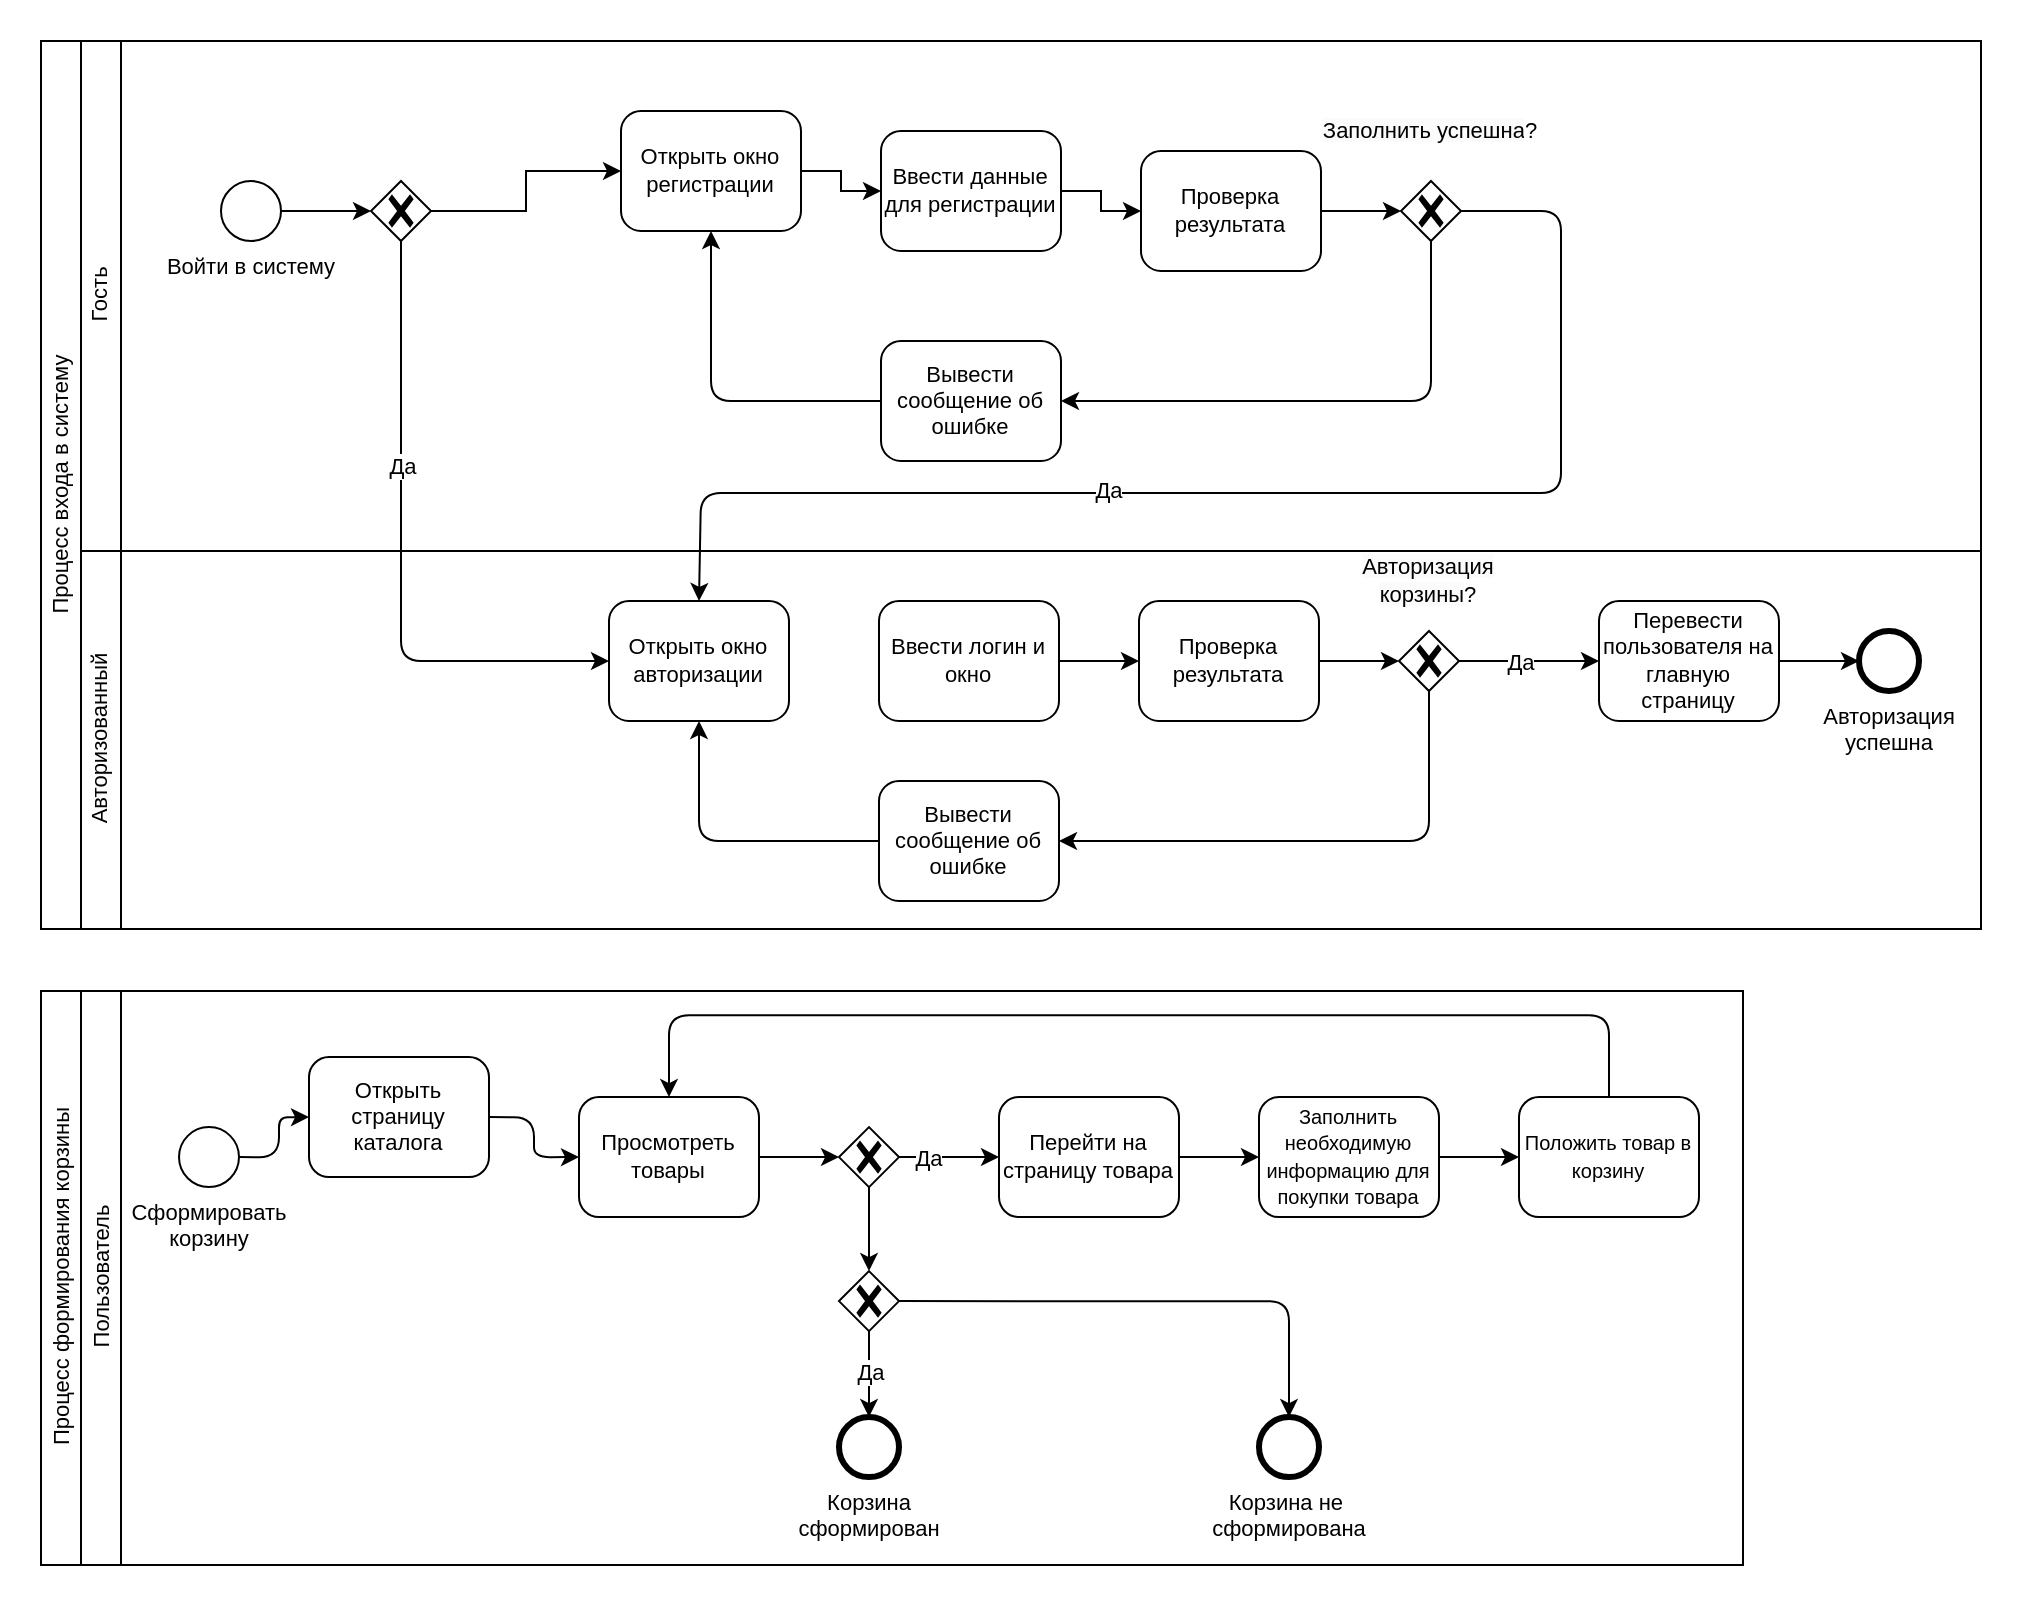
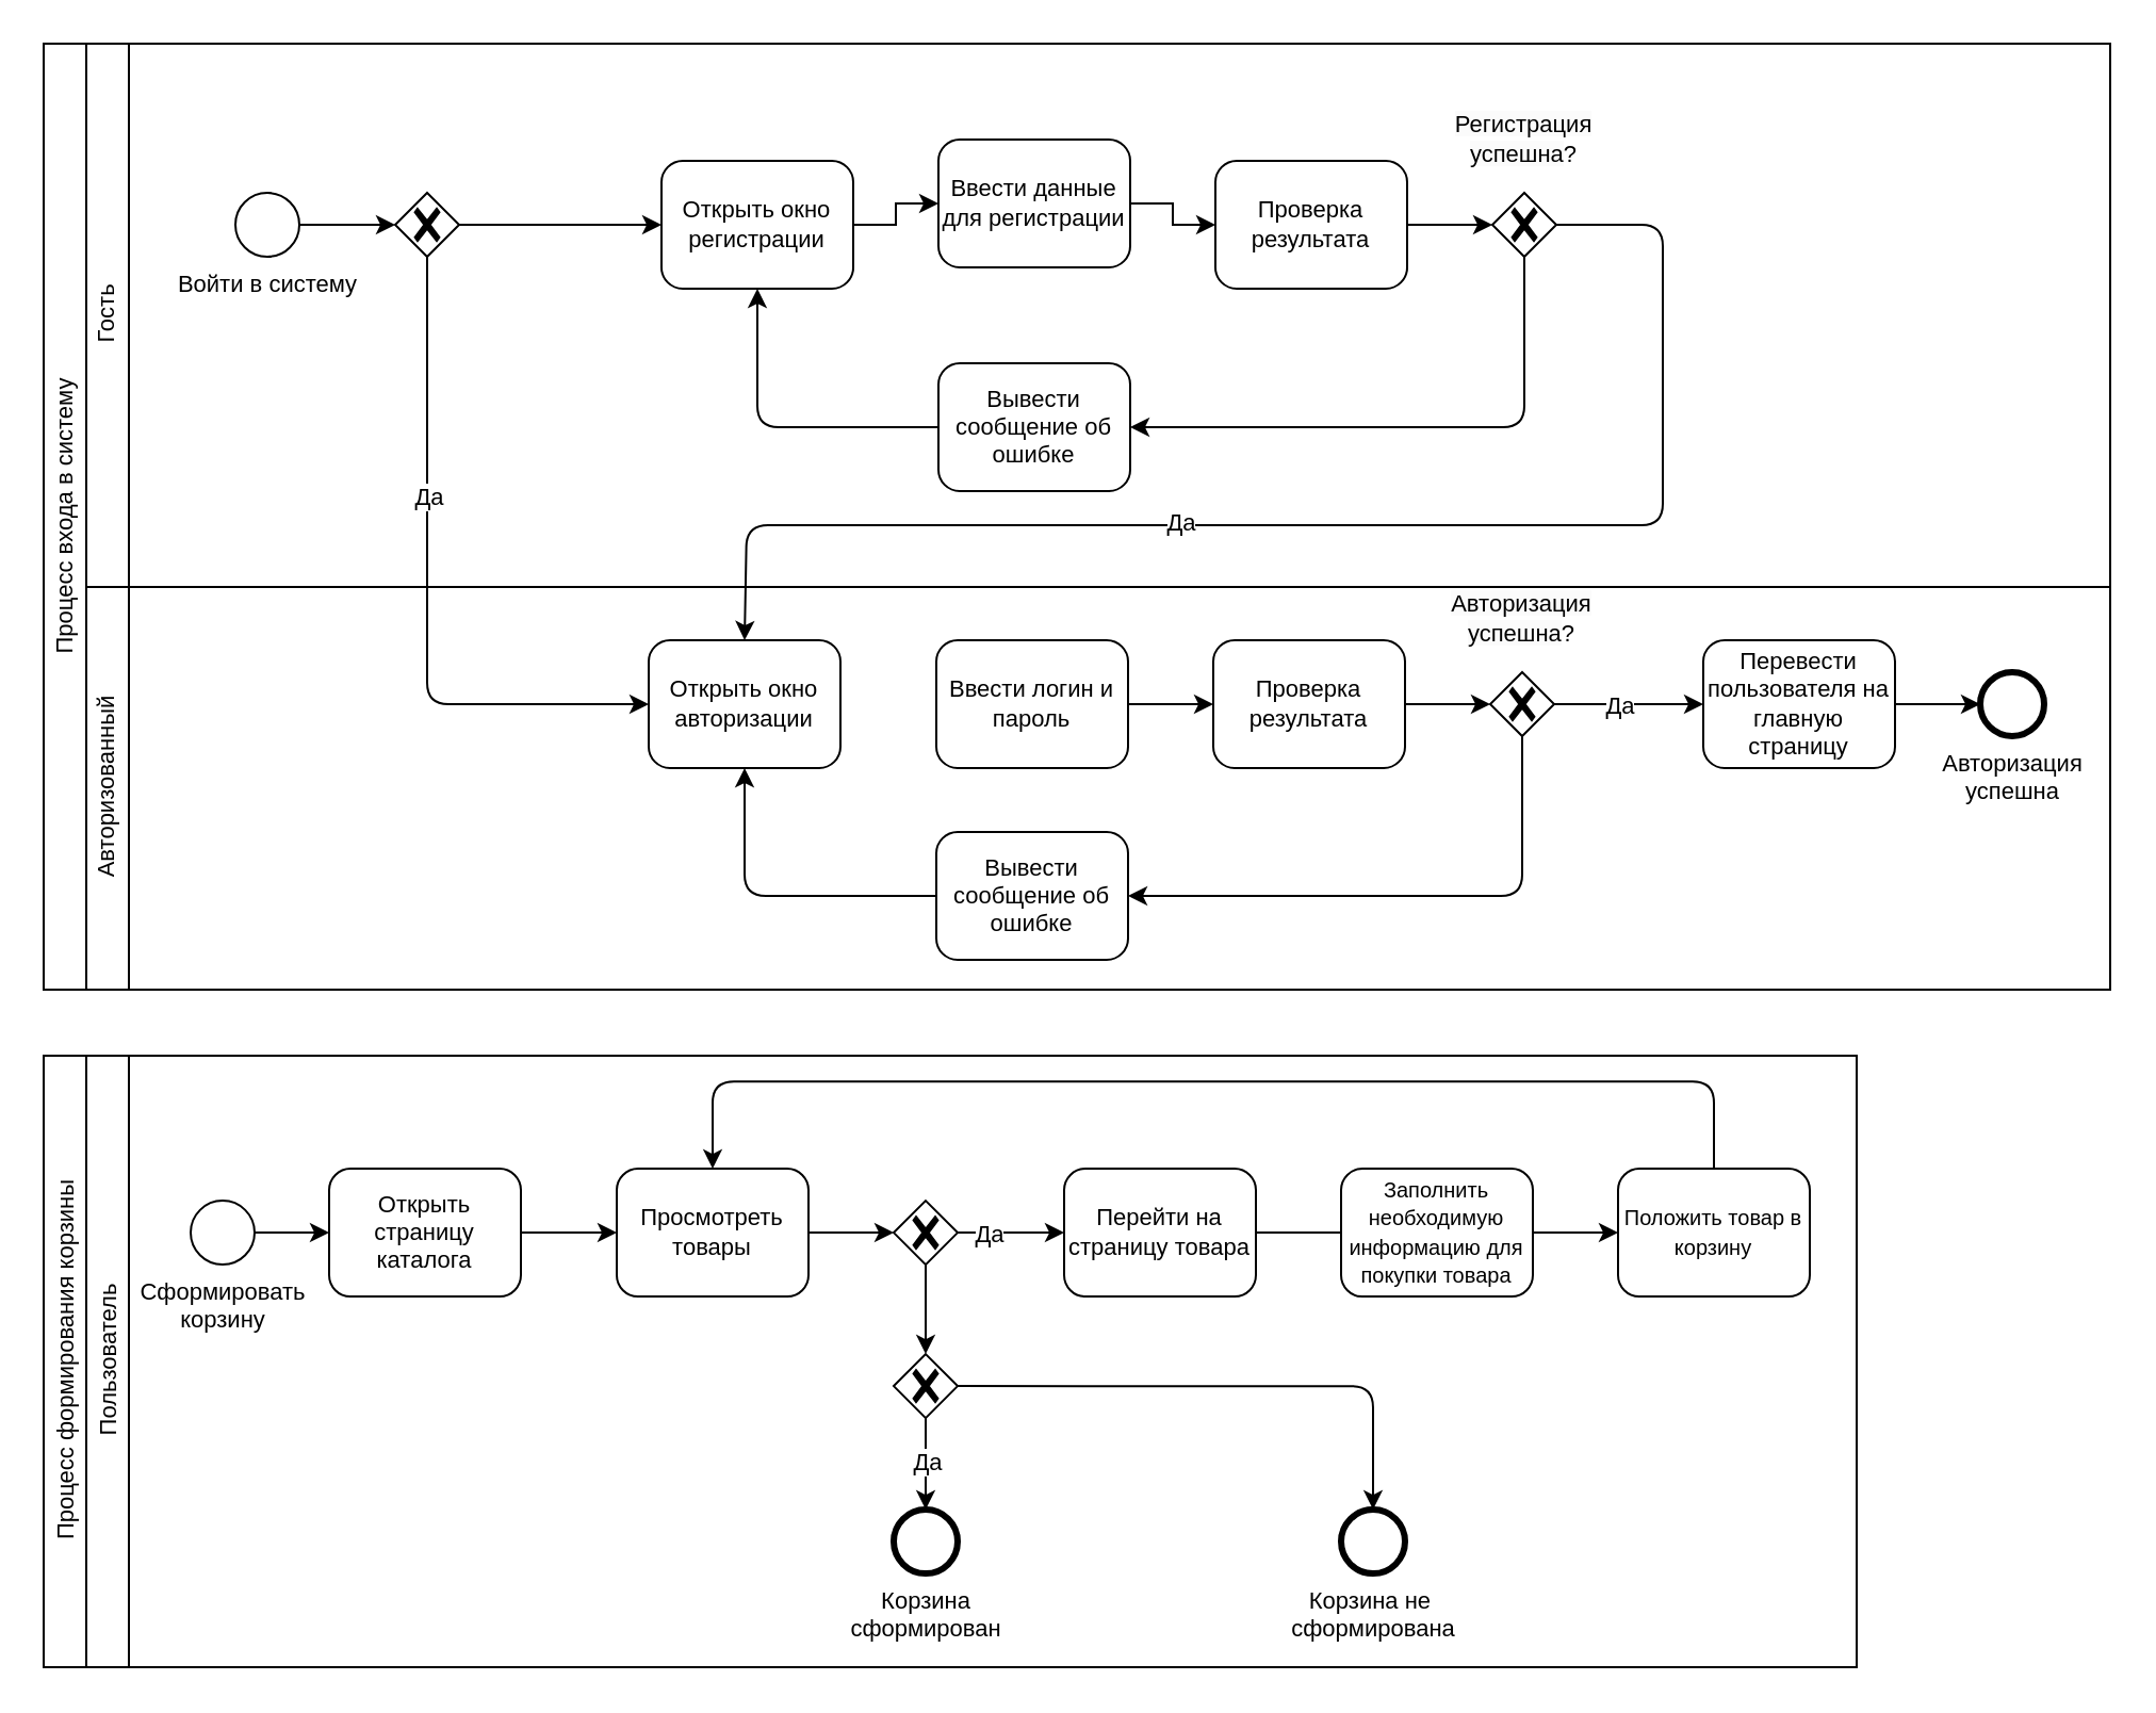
- <mxCell id="13" value="&lt;span style=&quot;background-color: rgb(251, 251, 251); font-size: 11px;&quot;&gt;Заполнить успешна&lt;/span&gt;&lt;span style=&quot;background-color: rgb(255, 255, 255); font-size: 11px;&quot;&gt;?&lt;/span&gt;" style="text;html=1;strokeColor=none;fillColor=none;align=center;verticalAlign=middle;whiteSpace=wrap;rounded=0;fontSize=11;" parent="3" vertex="1"><mxGeometry x="620" y="30" width="110" height="30" as="geometry" /></mxCell>
+ <mxCell id="13" value="&lt;span style=&quot;background-color: rgb(251, 251, 251); font-size: 11px;&quot;&gt;Регистрация успешна&lt;/span&gt;&lt;span style=&quot;background-color: rgb(255, 255, 255); font-size: 11px;&quot;&gt;?&lt;/span&gt;" style="text;html=1;strokeColor=none;fillColor=none;align=center;verticalAlign=middle;whiteSpace=wrap;rounded=0;fontSize=11;" parent="3" vertex="1"><mxGeometry x="620" y="30" width="110" height="30" as="geometry" /></mxCell>
- <mxCell id="6" value="Открыть окно регистрации" style="points=[[0.25,0,0],[0.5,0,0],[0.75,0,0],[1,0.25,0],[1,0.5,0],[1,0.75,0],[0.75,1,0],[0.5,1,0],[0.25,1,0],[0,0.75,0],[0,0.5,0],[0,0.25,0]];shape=mxgraph.bpmn.task;whiteSpace=wrap;rectStyle=rounded;size=10;html=1;container=1;expand=0;collapsible=0;taskMarker=abstract;fontSize=11;" parent="3" vertex="1"><mxGeometry x="270" y="35" width="90" height="60" as="geometry" /></mxCell>
+ <mxCell id="6" value="Открыть окно регистрации" style="points=[[0.25,0,0],[0.5,0,0],[0.75,0,0],[1,0.25,0],[1,0.5,0],[1,0.75,0],[0.75,1,0],[0.5,1,0],[0.25,1,0],[0,0.75,0],[0,0.5,0],[0,0.25,0]];shape=mxgraph.bpmn.task;whiteSpace=wrap;rectStyle=rounded;size=10;html=1;container=1;expand=0;collapsible=0;taskMarker=abstract;fontSize=11;" parent="3" vertex="1"><mxGeometry x="270" y="55" width="90" height="60" as="geometry" /></mxCell>
- <mxCell id="29" value="&lt;span style=&quot;background-color: rgb(251, 251, 251); font-size: 11px;&quot;&gt;Авторизация корзины&lt;/span&gt;&lt;span style=&quot;background-color: rgb(255, 255, 255); font-size: 11px;&quot;&gt;?&lt;/span&gt;" style="text;html=1;strokeColor=none;fillColor=none;align=center;verticalAlign=middle;whiteSpace=wrap;rounded=0;fontSize=11;" parent="23" vertex="1"><mxGeometry x="619" width="110" height="30" as="geometry" /></mxCell>
+ <mxCell id="29" value="&lt;span style=&quot;background-color: rgb(251, 251, 251); font-size: 11px;&quot;&gt;Авторизация успешна&lt;/span&gt;&lt;span style=&quot;background-color: rgb(255, 255, 255); font-size: 11px;&quot;&gt;?&lt;/span&gt;" style="text;html=1;strokeColor=none;fillColor=none;align=center;verticalAlign=middle;whiteSpace=wrap;rounded=0;fontSize=11;" parent="23" vertex="1"><mxGeometry x="619" width="110" height="30" as="geometry" /></mxCell>
- <mxCell id="24" value="Ввести логин и окно" style="points=[[0.25,0,0],[0.5,0,0],[0.75,0,0],[1,0.25,0],[1,0.5,0],[1,0.75,0],[0.75,1,0],[0.5,1,0],[0.25,1,0],[0,0.75,0],[0,0.5,0],[0,0.25,0]];shape=mxgraph.bpmn.task;whiteSpace=wrap;rectStyle=rounded;size=10;html=1;container=1;expand=0;collapsible=0;taskMarker=abstract;fontSize=11;" parent="23" vertex="1"><mxGeometry x="399" y="25" width="90" height="60" as="geometry" /></mxCell>
+ <mxCell id="24" value="Ввести логин и пароль" style="points=[[0.25,0,0],[0.5,0,0],[0.75,0,0],[1,0.25,0],[1,0.5,0],[1,0.75,0],[0.75,1,0],[0.5,1,0],[0.25,1,0],[0,0.75,0],[0,0.5,0],[0,0.25,0]];shape=mxgraph.bpmn.task;whiteSpace=wrap;rectStyle=rounded;size=10;html=1;container=1;expand=0;collapsible=0;taskMarker=abstract;fontSize=11;" parent="23" vertex="1"><mxGeometry x="399" y="25" width="90" height="60" as="geometry" /></mxCell>
- <mxCell id="42" value="Открыть страницу каталога" style="points=[[0.25,0,0],[0.5,0,0],[0.75,0,0],[1,0.25,0],[1,0.5,0],[1,0.75,0],[0.75,1,0],[0.5,1,0],[0.25,1,0],[0,0.75,0],[0,0.5,0],[0,0.25,0]];shape=mxgraph.bpmn.task;whiteSpace=wrap;rectStyle=rounded;size=10;html=1;container=1;expand=0;collapsible=0;taskMarker=abstract;fontFamily=Helvetica;fontSize=11;" vertex="1" parent="40"><mxGeometry x="114" y="33.05" width="90" height="60" as="geometry" /></mxCell>
+ <mxCell id="42" value="Открыть страницу каталога" style="points=[[0.25,0,0],[0.5,0,0],[0.75,0,0],[1,0.25,0],[1,0.5,0],[1,0.75,0],[0.75,1,0],[0.5,1,0],[0.25,1,0],[0,0.75,0],[0,0.5,0],[0,0.25,0]];shape=mxgraph.bpmn.task;whiteSpace=wrap;rectStyle=rounded;size=10;html=1;container=1;expand=0;collapsible=0;taskMarker=abstract;fontFamily=Helvetica;fontSize=11;" vertex="1" parent="40"><mxGeometry x="114" y="53.05" width="90" height="60" as="geometry" /></mxCell>
- <mxCell id="53" style="edgeStyle=orthogonalEdgeStyle;rounded=0;orthogonalLoop=1;jettySize=auto;html=1;exitX=1;exitY=0.5;exitDx=0;exitDy=0;exitPerimeter=0;entryX=0;entryY=0.5;entryDx=0;entryDy=0;entryPerimeter=0;" edge="1" parent="40" source="51" target="52"><mxGeometry relative="1" as="geometry" /></mxCell>
+ <mxCell id="53" style="edgeStyle=orthogonalEdgeStyle;rounded=0;orthogonalLoop=1;jettySize=auto;html=1;exitX=1;exitY=0.5;exitDx=0;exitDy=0;exitPerimeter=0;entryX=0;entryY=0.5;entryDx=0;entryDy=0;entryPerimeter=0;endArrow=none;" edge="1" parent="40" source="51" target="52"><mxGeometry relative="1" as="geometry" /></mxCell>
